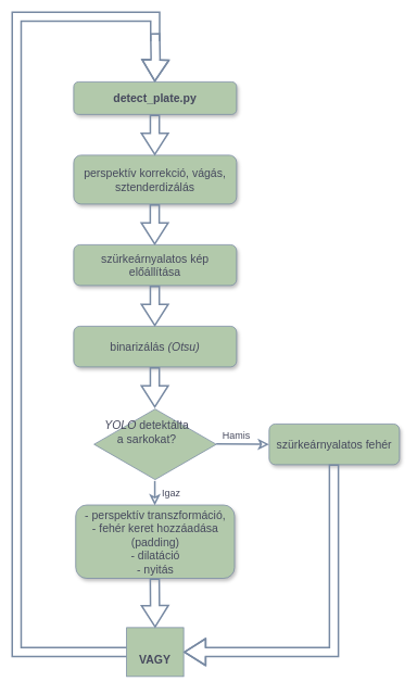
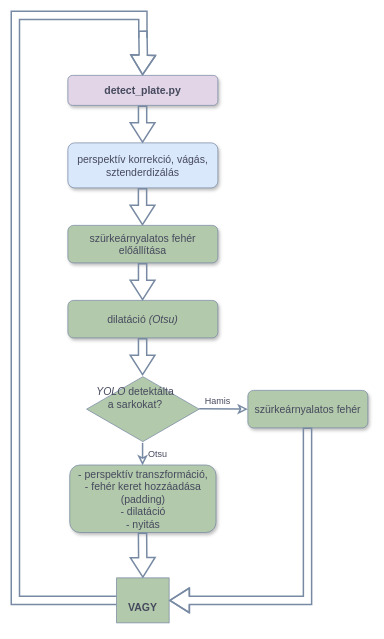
- <mxCell id="2" value="&lt;font style=&quot;font-size: 14px;&quot;&gt;&lt;b&gt;detect_plate.py&lt;/b&gt;&lt;/font&gt;" style="rounded=1;whiteSpace=wrap;html=1;fontSize=12;glass=0;strokeWidth=1;shadow=1;labelBackgroundColor=none;fillColor=#B2C9AB;strokeColor=#788AA3;fontColor=#46495D;" parent="1" vertex="1"><mxGeometry x="90" y="100" width="200" height="40" as="geometry" /></mxCell>
+ <mxCell id="2" value="&lt;font style=&quot;font-size: 14px;&quot;&gt;&lt;b&gt;detect_plate.py&lt;/b&gt;&lt;/font&gt;" style="rounded=1;whiteSpace=wrap;html=1;fontSize=12;glass=0;strokeWidth=1;shadow=1;labelBackgroundColor=none;fillColor=#e1d5e7;strokeColor=#788AA3;fontColor=#46495D;" parent="1" vertex="1"><mxGeometry x="90" y="100" width="200" height="40" as="geometry" /></mxCell>
- <mxCell id="3" value="&lt;span style=&quot;font-size: 14px;&quot;&gt;perspektív korrekció, vágás, sztenderdizálás&lt;/span&gt;" style="rounded=1;whiteSpace=wrap;html=1;labelBackgroundColor=none;fillColor=#B2C9AB;strokeColor=#788AA3;fontColor=#46495D;shadow=1;" vertex="1" parent="1"><mxGeometry x="90" y="190" width="200" height="60" as="geometry" /></mxCell>
+ <mxCell id="3" value="&lt;span style=&quot;font-size: 14px;&quot;&gt;perspektív korrekció, vágás, sztenderdizálás&lt;/span&gt;" style="rounded=1;whiteSpace=wrap;html=1;labelBackgroundColor=none;fillColor=#dae8fc;strokeColor=#788AA3;fontColor=#46495D;shadow=1;" vertex="1" parent="1"><mxGeometry x="90" y="190" width="200" height="60" as="geometry" /></mxCell>
- <mxCell id="7" value="&lt;span style=&quot;font-size: 14px;&quot;&gt;szürkeárnyalatos kép előállítása&lt;/span&gt;" style="whiteSpace=wrap;html=1;rounded=1;labelBackgroundColor=none;fillColor=#B2C9AB;strokeColor=#788AA3;fontColor=#46495D;shadow=1;" vertex="1" parent="5"><mxGeometry x="-20" y="250" width="200" height="50" as="geometry" /></mxCell>
+ <mxCell id="7" value="&lt;span style=&quot;font-size: 14px;&quot;&gt;szürkeárnyalatos fehér előállítása&lt;/span&gt;" style="whiteSpace=wrap;html=1;rounded=1;labelBackgroundColor=none;fillColor=#B2C9AB;strokeColor=#788AA3;fontColor=#46495D;shadow=1;" vertex="1" parent="5"><mxGeometry x="-20" y="250" width="200" height="50" as="geometry" /></mxCell>
- <mxCell id="6" value="&lt;span style=&quot;font-size: 14px;&quot;&gt;binarizálás &lt;i&gt;(Otsu)&lt;/i&gt;&lt;/span&gt;" style="whiteSpace=wrap;html=1;rounded=1;labelBackgroundColor=none;fillColor=#B2C9AB;strokeColor=#788AA3;fontColor=#46495D;shadow=1;" vertex="1" parent="5"><mxGeometry x="-20" y="350" width="200" height="50" as="geometry" /></mxCell>
+ <mxCell id="6" value="&lt;span style=&quot;font-size: 14px;&quot;&gt;dilatáció &lt;i&gt;(Otsu)&lt;/i&gt;&lt;/span&gt;" style="whiteSpace=wrap;html=1;rounded=1;labelBackgroundColor=none;fillColor=#B2C9AB;strokeColor=#788AA3;fontColor=#46495D;shadow=1;" vertex="1" parent="5"><mxGeometry x="-20" y="350" width="200" height="50" as="geometry" /></mxCell>
- <mxCell id="17" value="Igaz" style="text;html=1;strokeColor=none;fillColor=none;align=center;verticalAlign=middle;whiteSpace=wrap;rounded=0;fontColor=#46495D;" vertex="1" parent="1"><mxGeometry x="180" y="589.5" width="60" height="30" as="geometry" /></mxCell>
+ <mxCell id="17" value="Otsu" style="text;html=1;strokeColor=none;fillColor=none;align=center;verticalAlign=middle;whiteSpace=wrap;rounded=0;fontColor=#46495D;" vertex="1" parent="1"><mxGeometry x="180" y="589.5" width="60" height="30" as="geometry" /></mxCell>
